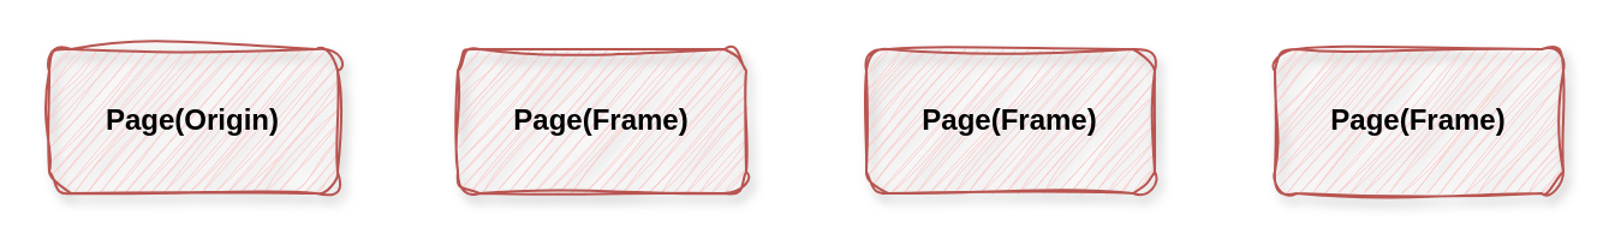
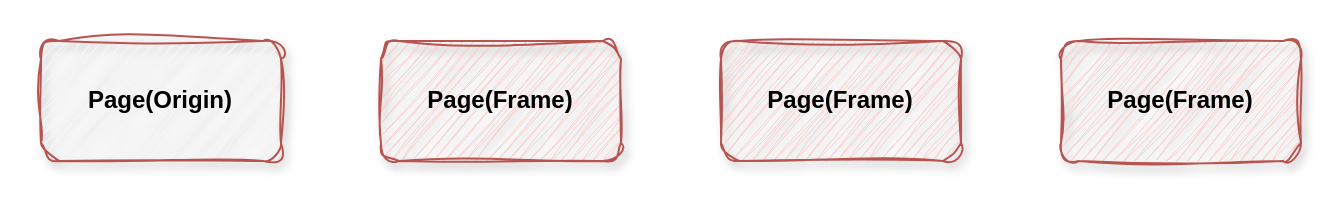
- <mxCell id="2" value="&lt;b&gt;Page(Origin)&lt;/b&gt;" style="rounded=1;whiteSpace=wrap;html=1;shadow=1;sketch=1;curveFitting=1;jiggle=2;fillColor=#f8cecc;strokeColor=#b85450;" vertex="1" parent="1"><mxGeometry x="20" y="20" width="120" height="60" as="geometry" /></mxCell>
+ <mxCell id="2" value="&lt;b&gt;Page(Origin)&lt;/b&gt;" style="rounded=1;whiteSpace=wrap;html=1;shadow=1;sketch=1;curveFitting=1;jiggle=2;fillColor=#f5f5f5;strokeColor=#b85450;" vertex="1" parent="1"><mxGeometry x="20" y="20" width="120" height="60" as="geometry" /></mxCell>
